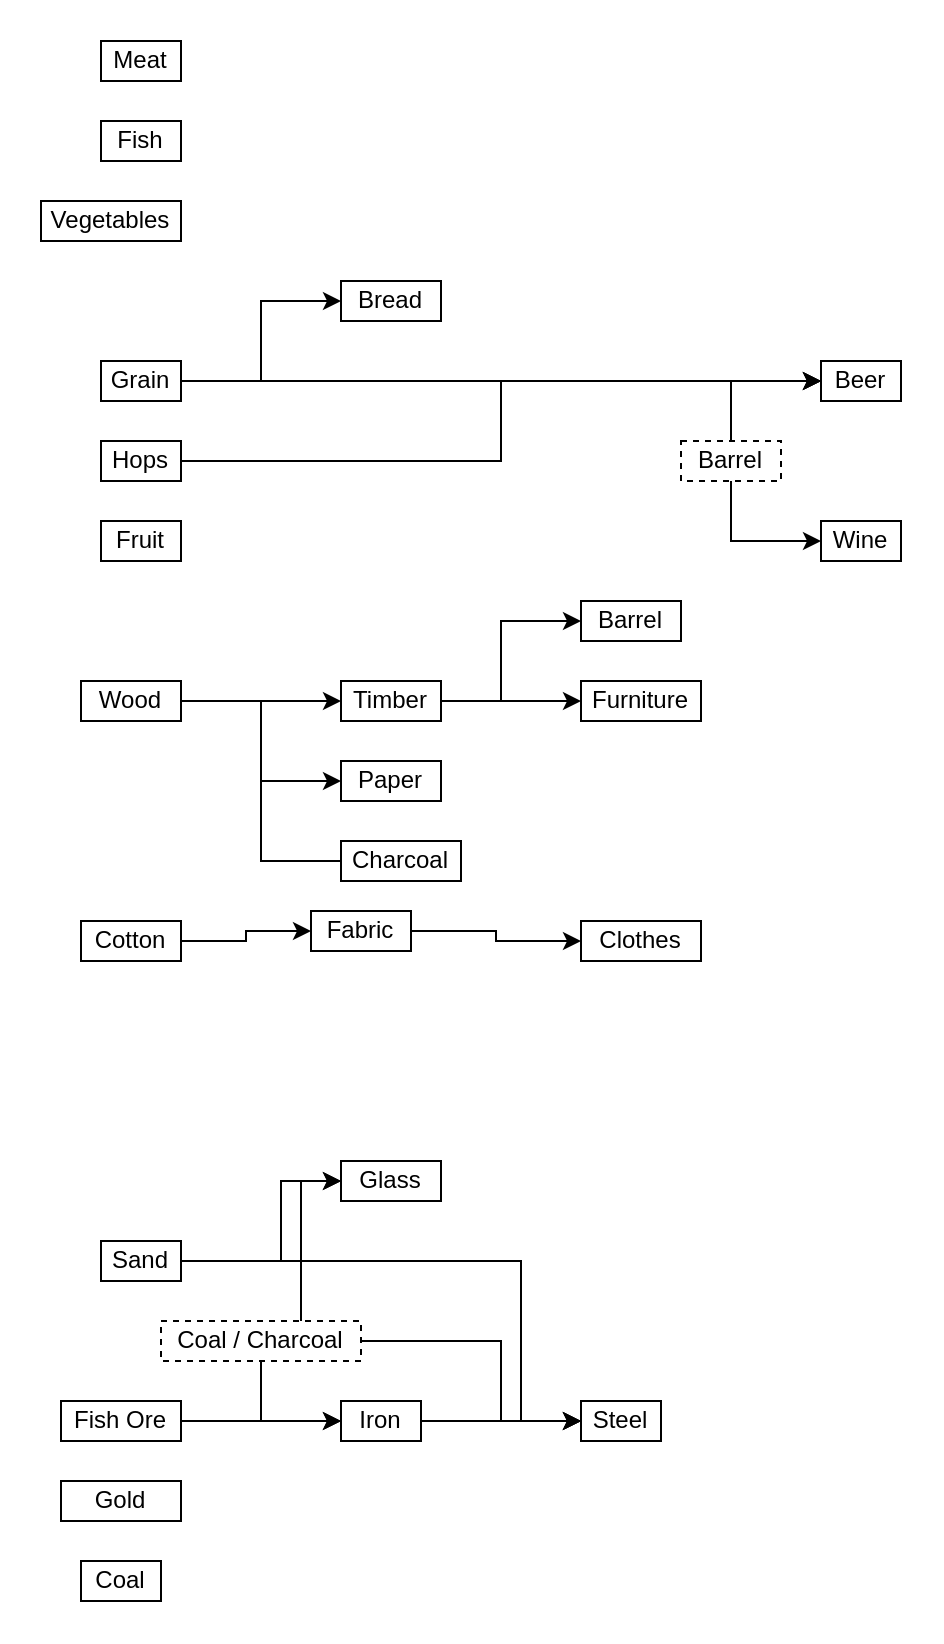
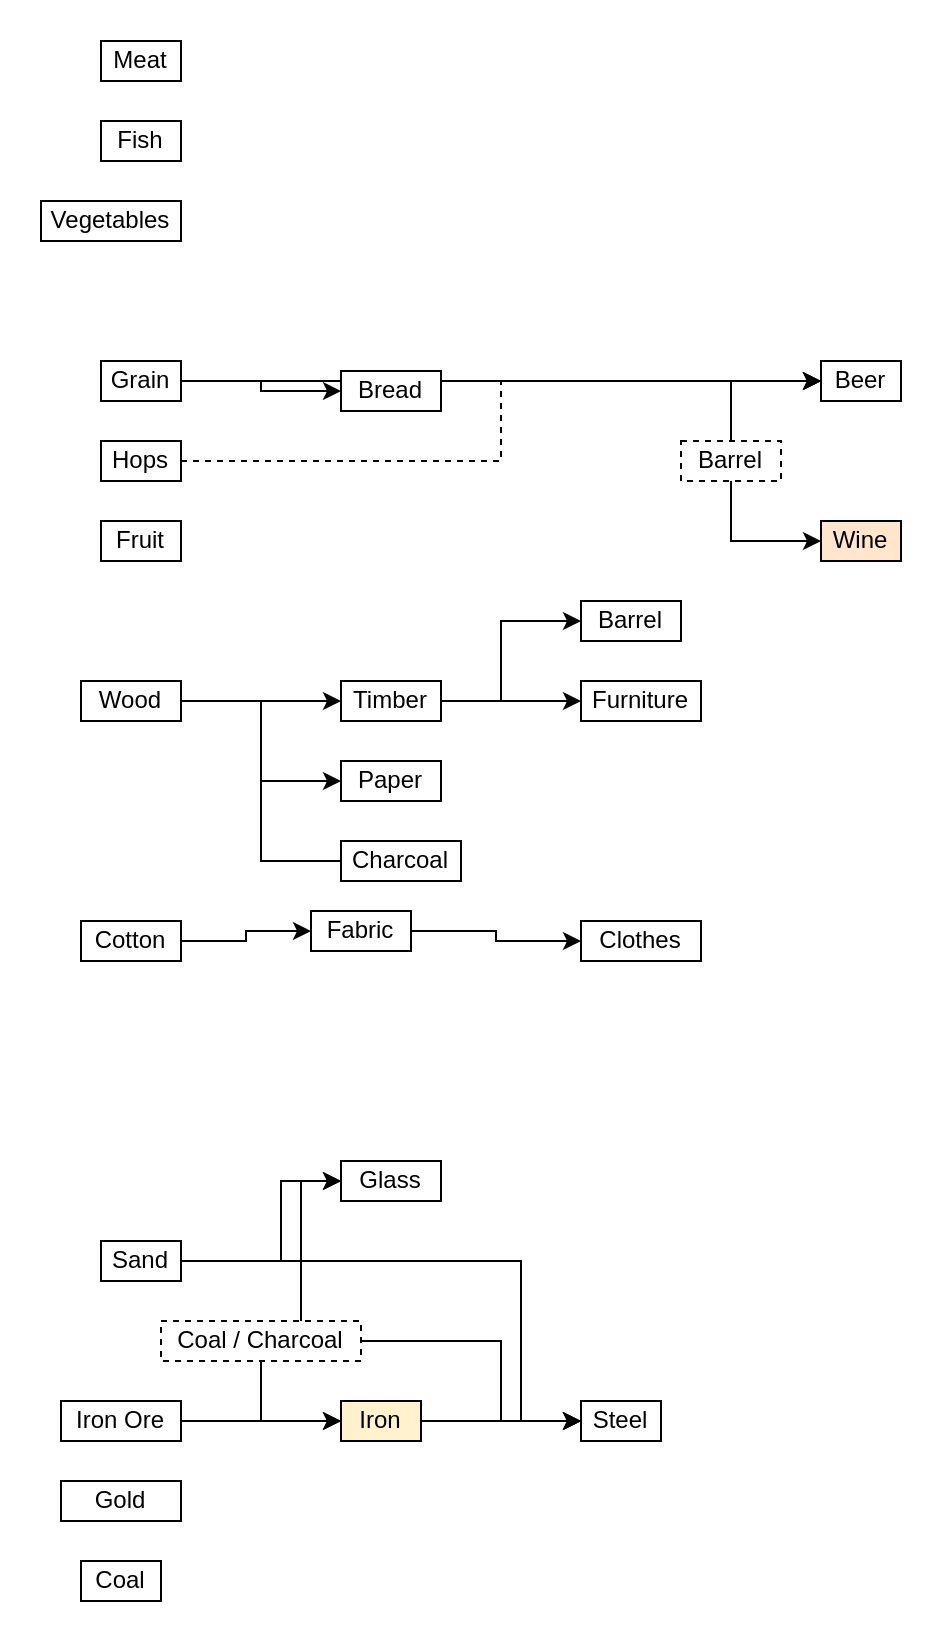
- <mxCell id="30" value="Bread" style="rounded=0;whiteSpace=wrap;html=1;" vertex="1" parent="1"><mxGeometry x="170" y="140" width="50" height="20" as="geometry" /></mxCell>
+ <mxCell id="30" value="Bread" style="rounded=0;whiteSpace=wrap;html=1;" vertex="1" parent="1"><mxGeometry x="170" y="185" width="50" height="20" as="geometry" /></mxCell>
- <mxCell id="22" style="edgeStyle=orthogonalEdgeStyle;rounded=0;orthogonalLoop=1;jettySize=auto;html=1;entryX=0;entryY=0.5;entryDx=0;entryDy=0;" edge="1" parent="1" source="23" target="24"><mxGeometry relative="1" as="geometry" /></mxCell>
+ <mxCell id="22" style="edgeStyle=orthogonalEdgeStyle;rounded=0;orthogonalLoop=1;jettySize=auto;html=1;entryX=0;entryY=0.5;entryDx=0;entryDy=0;dashed=1;" edge="1" parent="1" source="23" target="24"><mxGeometry relative="1" as="geometry" /></mxCell>
- <mxCell id="20" value="Wine" style="rounded=0;whiteSpace=wrap;html=1;" vertex="1" parent="1"><mxGeometry x="410" y="260" width="40" height="20" as="geometry" /></mxCell>
+ <mxCell id="20" value="Wine" style="rounded=0;whiteSpace=wrap;html=1;fillColor=#ffe6cc;" vertex="1" parent="1"><mxGeometry x="410" y="260" width="40" height="20" as="geometry" /></mxCell>
- <mxCell id="40" value="Fish Ore" style="rounded=0;whiteSpace=wrap;html=1;" vertex="1" parent="1"><mxGeometry x="30" y="700" width="60" height="20" as="geometry" /></mxCell>
+ <mxCell id="40" value="Iron Ore" style="rounded=0;whiteSpace=wrap;html=1;" vertex="1" parent="1"><mxGeometry x="30" y="700" width="60" height="20" as="geometry" /></mxCell>
- <mxCell id="43" value="Iron" style="rounded=0;whiteSpace=wrap;html=1;" vertex="1" parent="1"><mxGeometry x="170" y="700" width="40" height="20" as="geometry" /></mxCell>
+ <mxCell id="43" value="Iron" style="rounded=0;whiteSpace=wrap;html=1;fillColor=#fff2cc;" vertex="1" parent="1"><mxGeometry x="170" y="700" width="40" height="20" as="geometry" /></mxCell>
